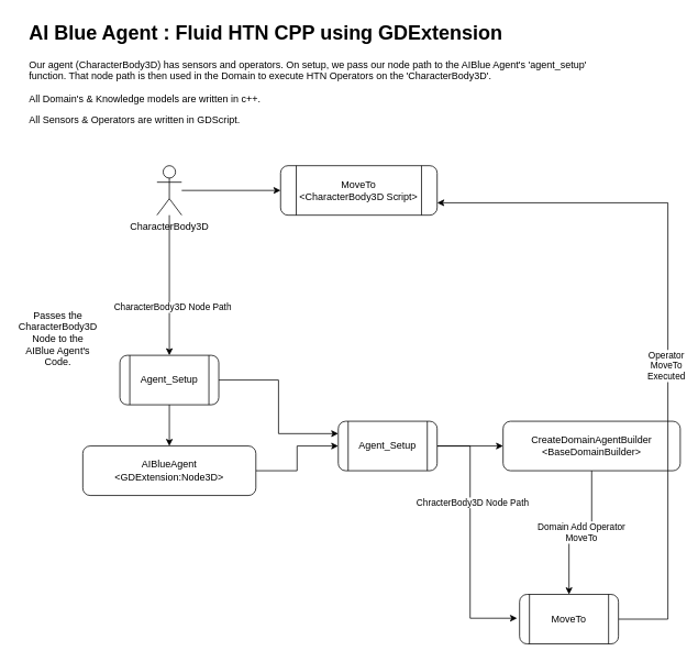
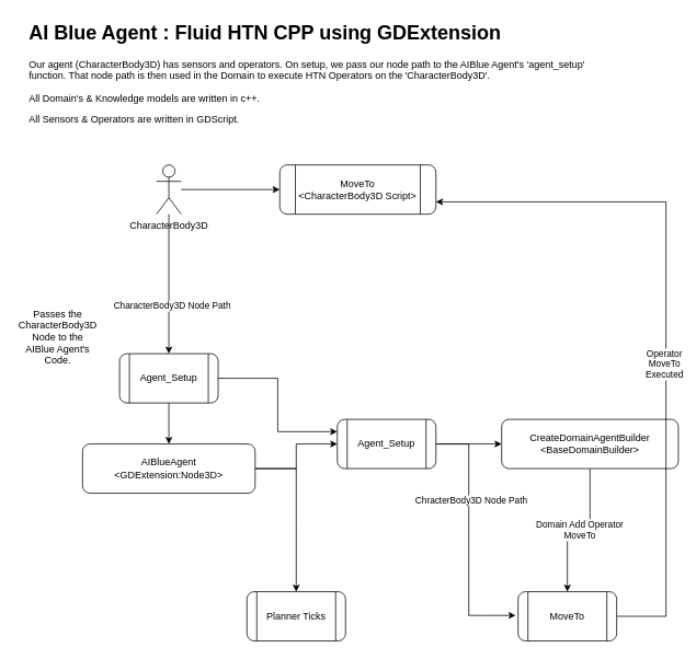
+ <mxCell id="6" value="" style="edgeStyle=orthogonalEdgeStyle;rounded=0;orthogonalLoop=1;jettySize=auto;html=1;" edge="1" parent="1" source="8" target="9"><mxGeometry relative="1" as="geometry"><Array as="points"><mxPoint x="360" y="570" /><mxPoint x="360" y="640" /></Array></mxGeometry></mxCell>
+ <mxCell id="9" value="Planner Ticks" style="shape=process;whiteSpace=wrap;html=1;backgroundOutline=1;rounded=1;" vertex="1" parent="1"><mxGeometry x="300" y="720" width="120" height="60" as="geometry" /></mxCell>
